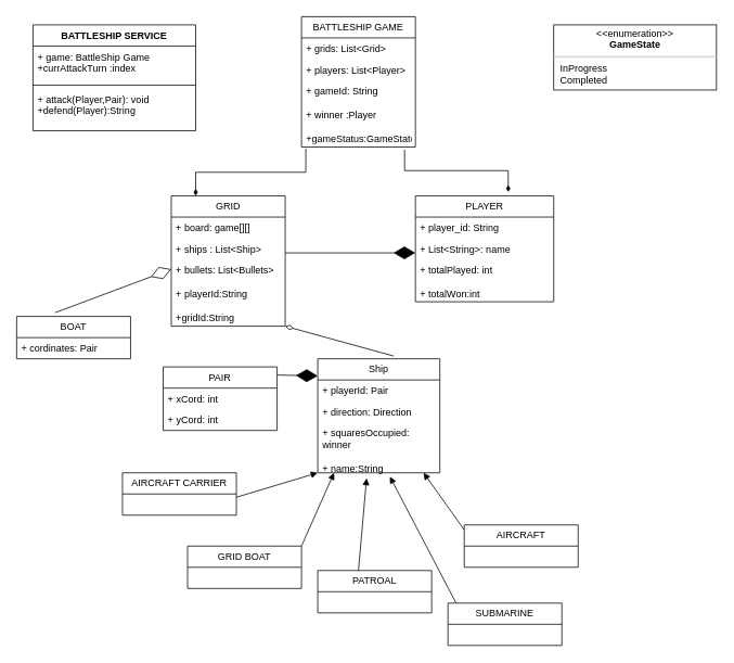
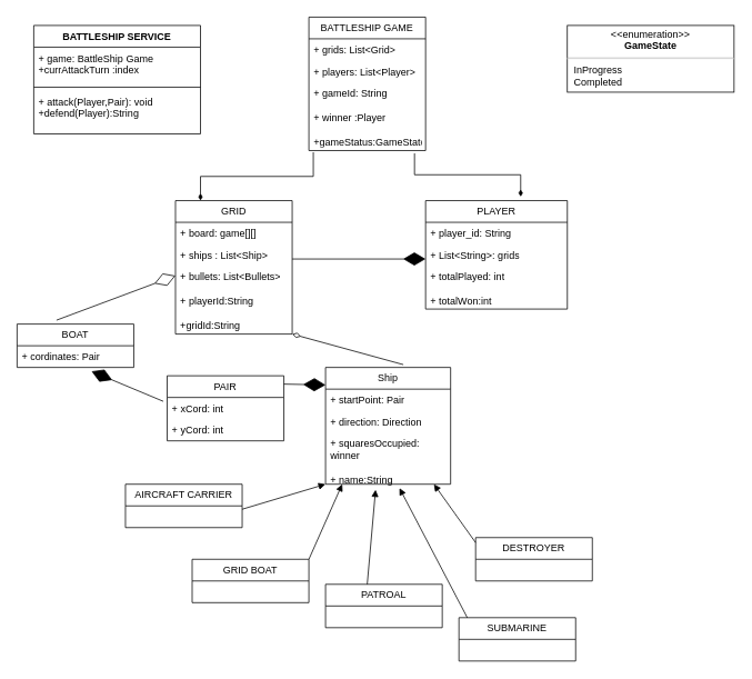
- <mxCell id="13" value="+ List&amp;lt;String&amp;gt;: name" style="text;strokeColor=none;fillColor=none;align=left;verticalAlign=top;spacingLeft=4;spacingRight=4;overflow=hidden;rotatable=0;points=[[0,0.5],[1,0.5]];portConstraint=eastwest;whiteSpace=wrap;html=1;" vertex="1" parent="11"><mxGeometry y="52" width="170" height="26" as="geometry" /></mxCell>
+ <mxCell id="13" value="+ List&amp;lt;String&amp;gt;: grids" style="text;strokeColor=none;fillColor=none;align=left;verticalAlign=top;spacingLeft=4;spacingRight=4;overflow=hidden;rotatable=0;points=[[0,0.5],[1,0.5]];portConstraint=eastwest;whiteSpace=wrap;html=1;" vertex="1" parent="11"><mxGeometry y="52" width="170" height="26" as="geometry" /></mxCell>
+ <mxCell id="39" value="" style="endArrow=diamondThin;endFill=1;endSize=24;html=1;rounded=0;exitX=-0.033;exitY=0.179;exitDx=0;exitDy=0;exitPerimeter=0;entryX=0.638;entryY=1.179;entryDx=0;entryDy=0;entryPerimeter=0;" edge="1" parent="1" source="34" target="37"><mxGeometry width="160" relative="1" as="geometry"><mxPoint x="10" y="480.002" as="sourcePoint" /><mxPoint x="108" y="500" as="targetPoint" /></mxGeometry></mxCell>
- <mxCell id="16" value="+ playerId: Pair" style="text;strokeColor=none;fillColor=none;align=left;verticalAlign=top;spacingLeft=4;spacingRight=4;overflow=hidden;rotatable=0;points=[[0,0.5],[1,0.5]];portConstraint=eastwest;whiteSpace=wrap;html=1;" vertex="1" parent="15"><mxGeometry y="26" width="150" height="26" as="geometry" /></mxCell>
+ <mxCell id="16" value="+ startPoint: Pair" style="text;strokeColor=none;fillColor=none;align=left;verticalAlign=top;spacingLeft=4;spacingRight=4;overflow=hidden;rotatable=0;points=[[0,0.5],[1,0.5]];portConstraint=eastwest;whiteSpace=wrap;html=1;" vertex="1" parent="15"><mxGeometry y="26" width="150" height="26" as="geometry" /></mxCell>
- <mxCell id="28" value="AIRCRAFT" style="swimlane;fontStyle=0;childLayout=stackLayout;horizontal=1;startSize=26;fillColor=none;horizontalStack=0;resizeParent=1;resizeParentMax=0;resizeLast=0;collapsible=1;marginBottom=0;whiteSpace=wrap;html=1;" vertex="1" parent="1"><mxGeometry x="570" y="644" width="140" height="52" as="geometry" /></mxCell>
+ <mxCell id="28" value="DESTROYER" style="swimlane;fontStyle=0;childLayout=stackLayout;horizontal=1;startSize=26;fillColor=none;horizontalStack=0;resizeParent=1;resizeParentMax=0;resizeLast=0;collapsible=1;marginBottom=0;whiteSpace=wrap;html=1;" vertex="1" parent="1"><mxGeometry x="570" y="644" width="140" height="52" as="geometry" /></mxCell>
